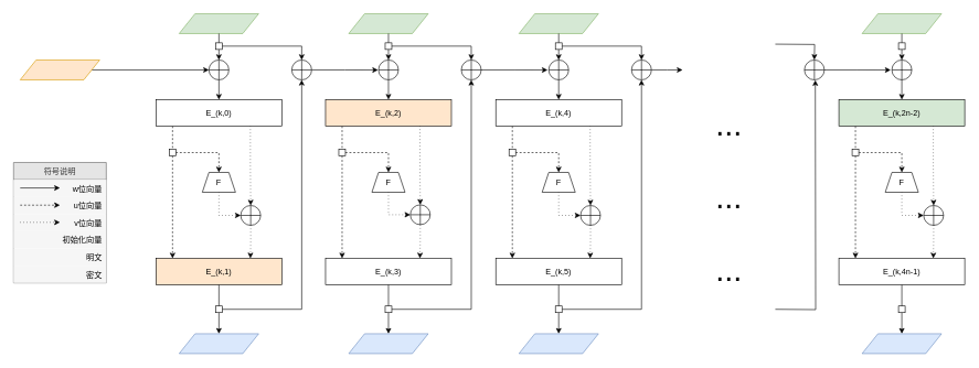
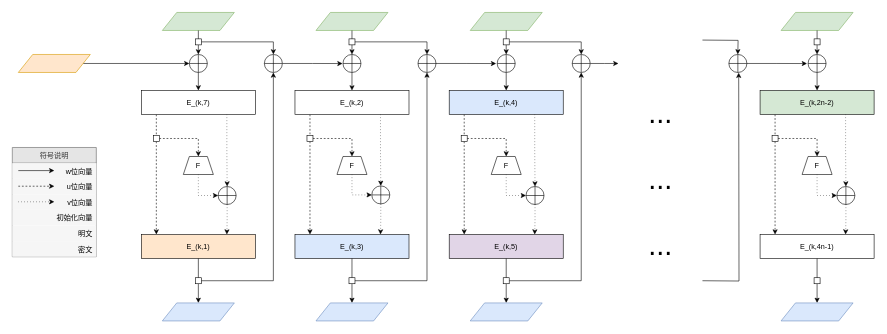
- <mxCell id="6" value="E_(k,0)" style="rounded=0;whiteSpace=wrap;html=1;" parent="1" vertex="1"><mxGeometry x="235" y="150" width="190" height="40" as="geometry" /></mxCell>
+ <mxCell id="6" value="E_(k,7)" style="rounded=0;whiteSpace=wrap;html=1;" parent="1" vertex="1"><mxGeometry x="235" y="150" width="190" height="40" as="geometry" /></mxCell>
- <mxCell id="33" value="E_(k,2)" style="rounded=0;whiteSpace=wrap;html=1;fillColor=#ffe6cc;" parent="1" vertex="1"><mxGeometry x="491" y="150" width="190" height="40" as="geometry" /></mxCell>
+ <mxCell id="33" value="E_(k,2)" style="rounded=0;whiteSpace=wrap;html=1;" parent="1" vertex="1"><mxGeometry x="491" y="150" width="190" height="40" as="geometry" /></mxCell>
- <mxCell id="58" value="E_(k,4)" style="rounded=0;whiteSpace=wrap;html=1;" parent="1" vertex="1"><mxGeometry x="748" y="150" width="190" height="40" as="geometry" /></mxCell>
+ <mxCell id="58" value="E_(k,4)" style="rounded=0;whiteSpace=wrap;html=1;fillColor=#dae8fc;" parent="1" vertex="1"><mxGeometry x="748" y="150" width="190" height="40" as="geometry" /></mxCell>
- <mxCell id="37" value="E_(k,3)" style="rounded=0;whiteSpace=wrap;html=1;" parent="1" vertex="1"><mxGeometry x="491" y="390" width="190" height="40" as="geometry" /></mxCell>
+ <mxCell id="37" value="E_(k,3)" style="rounded=0;whiteSpace=wrap;html=1;fillColor=#dae8fc;" parent="1" vertex="1"><mxGeometry x="491" y="390" width="190" height="40" as="geometry" /></mxCell>
- <mxCell id="62" value="E_(k,5)" style="rounded=0;whiteSpace=wrap;html=1;" parent="1" vertex="1"><mxGeometry x="748" y="390" width="190" height="40" as="geometry" /></mxCell>
+ <mxCell id="62" value="E_(k,5)" style="rounded=0;whiteSpace=wrap;html=1;fillColor=#e1d5e7;" parent="1" vertex="1"><mxGeometry x="748" y="390" width="190" height="40" as="geometry" /></mxCell>
